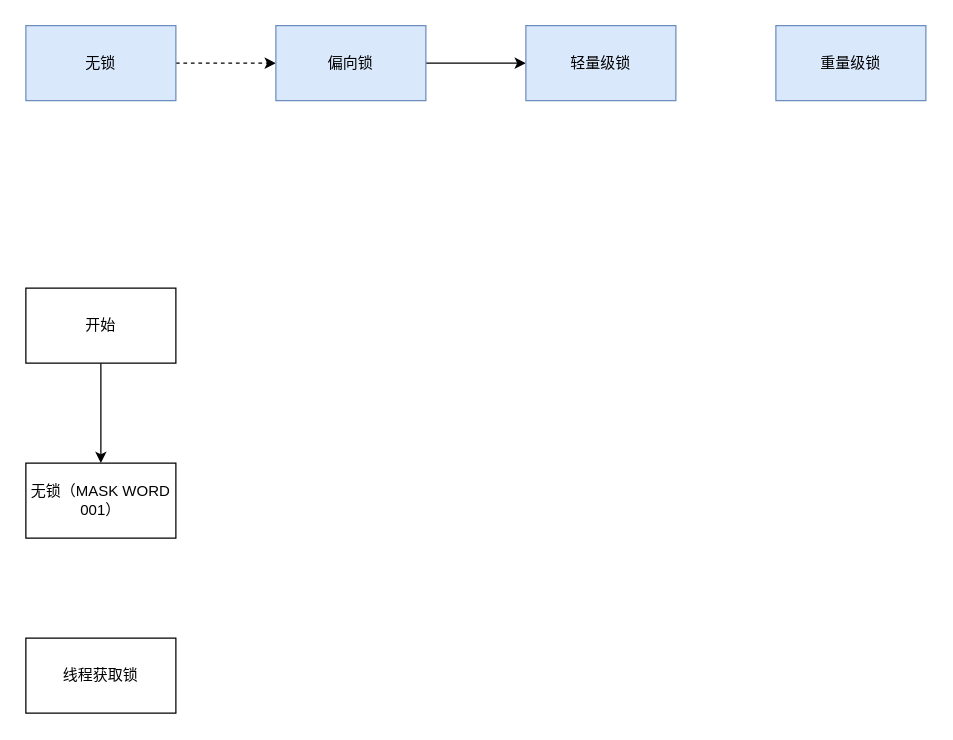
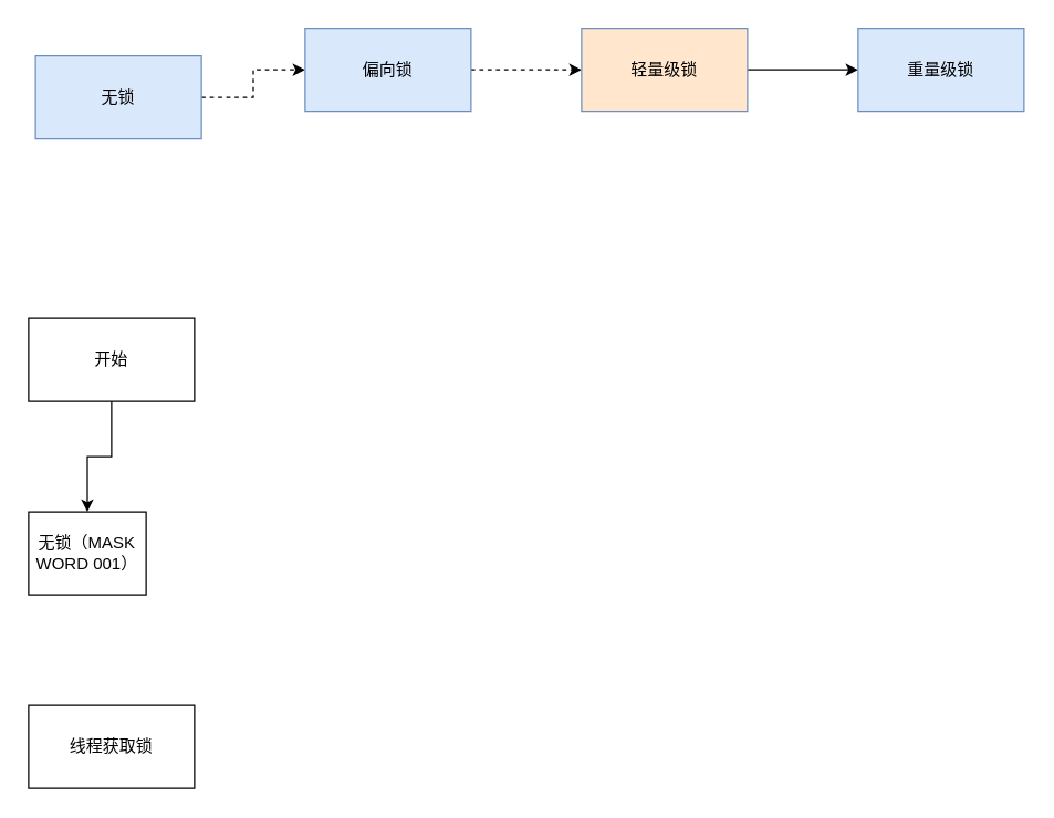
- <mxCell id="3" value="无锁" style="rounded=0;whiteSpace=wrap;html=1;fillColor=#dae8fc;strokeColor=#6c8ebf;" parent="1" vertex="1"><mxGeometry x="20" y="20" width="120" height="60" as="geometry" /></mxCell>
+ <mxCell id="3" value="无锁" style="rounded=0;whiteSpace=wrap;html=1;fillColor=#dae8fc;strokeColor=#6c8ebf;" parent="1" vertex="1"><mxGeometry x="25" y="40" width="120" height="60" as="geometry" /></mxCell>
- <mxCell id="4" value="" style="edgeStyle=orthogonalEdgeStyle;rounded=0;orthogonalLoop=1;jettySize=auto;html=1;" parent="1" source="5" target="7" edge="1"><mxGeometry relative="1" as="geometry" /></mxCell>
+ <mxCell id="4" value="" style="edgeStyle=orthogonalEdgeStyle;rounded=0;orthogonalLoop=1;jettySize=auto;html=1;dashed=1;" parent="1" source="5" target="7" edge="1"><mxGeometry relative="1" as="geometry" /></mxCell>
- <mxCell id="7" value="轻量级锁" style="rounded=0;whiteSpace=wrap;html=1;fillColor=#dae8fc;strokeColor=#6c8ebf;" parent="1" vertex="1"><mxGeometry x="420" y="20" width="120" height="60" as="geometry" /></mxCell>
+ <mxCell id="7" value="轻量级锁" style="rounded=0;whiteSpace=wrap;html=1;fillColor=#ffe6cc;strokeColor=#6c8ebf;" parent="1" vertex="1"><mxGeometry x="420" y="20" width="120" height="60" as="geometry" /></mxCell>
+ <mxCell id="6" value="" style="edgeStyle=orthogonalEdgeStyle;rounded=0;orthogonalLoop=1;jettySize=auto;html=1;" parent="1" source="7" target="8" edge="1"><mxGeometry relative="1" as="geometry" /></mxCell>
- <mxCell id="11" value="无锁（MASK WORD 001）" style="whiteSpace=wrap;html=1;" vertex="1" parent="1"><mxGeometry x="20" y="370" width="120" height="60" as="geometry" /></mxCell>
+ <mxCell id="11" value="无锁（MASK WORD 001）" style="whiteSpace=wrap;html=1;" vertex="1" parent="1"><mxGeometry x="20" y="370" width="85" height="60" as="geometry" /></mxCell>
